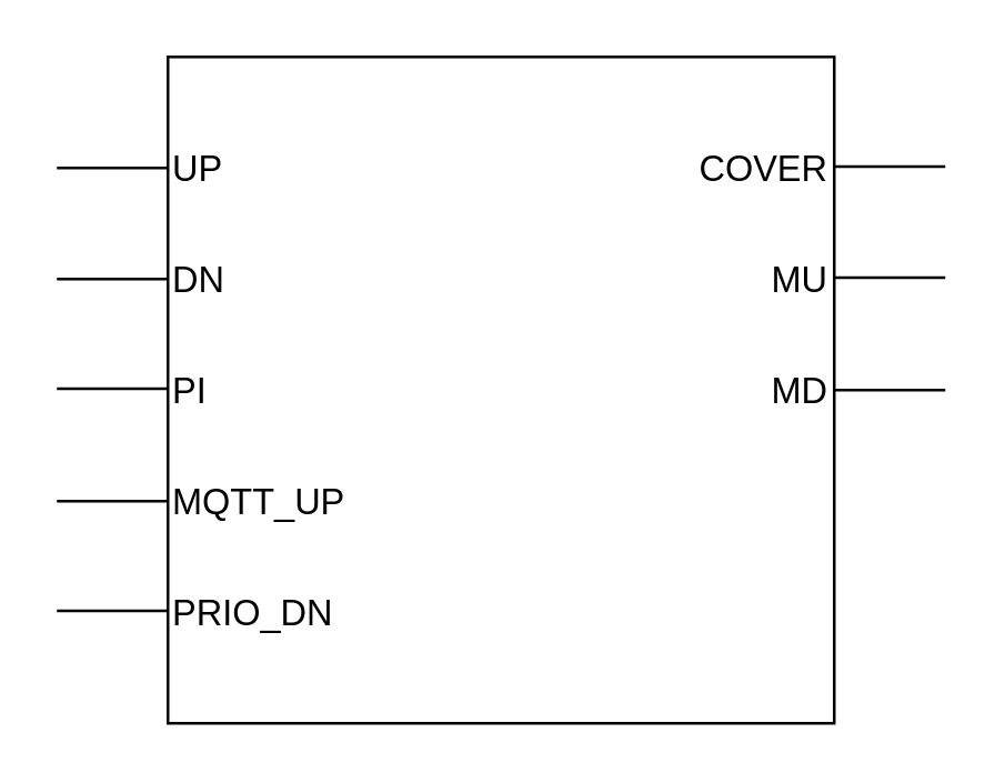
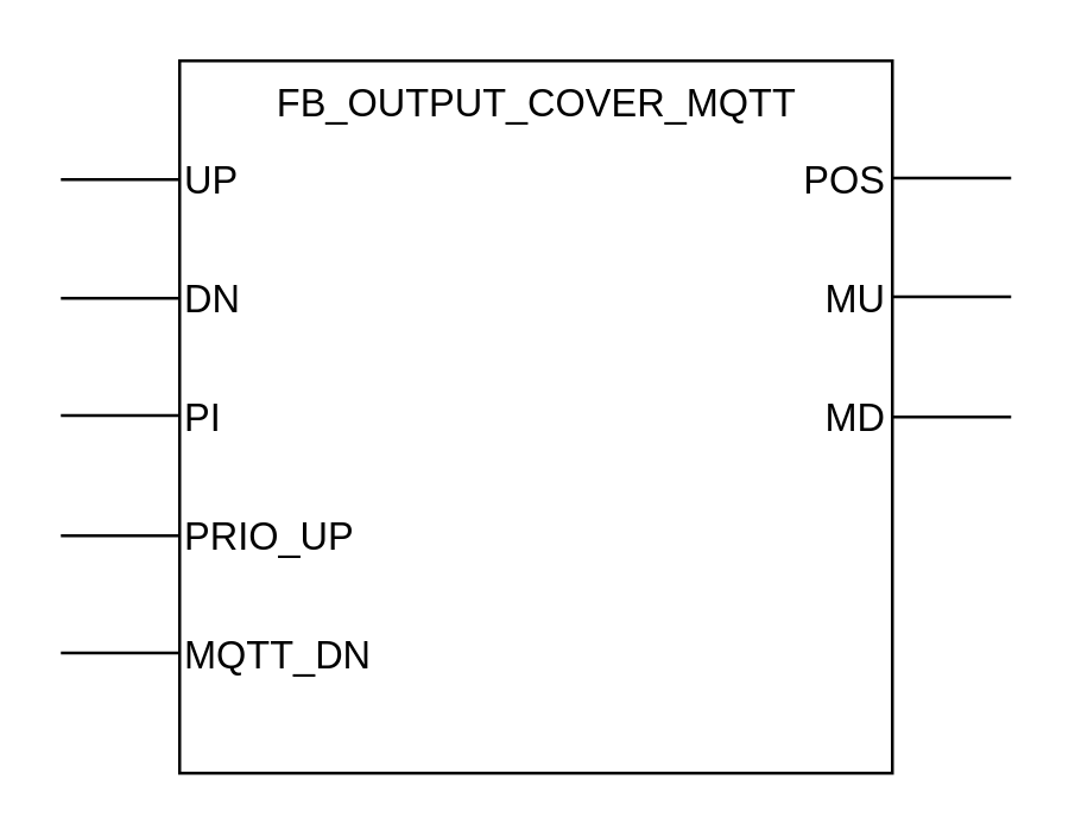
+ <mxCell id="3" value="&lt;div&gt;&lt;span&gt;FB_OUTPUT_COVER_MQTT&lt;/span&gt;&lt;/div&gt;" style="text;html=1;align=center;fontSize=13;" parent="1" vertex="1"><mxGeometry x="75" y="20" width="210" height="30" as="geometry" /></mxCell>
- <mxCell id="7" value="COVER" style="text;html=1;strokeColor=none;fillColor=none;align=right;verticalAlign=middle;whiteSpace=wrap;rounded=0;fontSize=13;" parent="1" vertex="1"><mxGeometry x="220" y="50" width="80" height="20" as="geometry" /></mxCell>
+ <mxCell id="7" value="POS" style="text;html=1;strokeColor=none;fillColor=none;align=right;verticalAlign=middle;whiteSpace=wrap;rounded=0;fontSize=13;" parent="1" vertex="1"><mxGeometry x="220" y="50" width="80" height="20" as="geometry" /></mxCell>
- <mxCell id="10" value="MQTT_UP" style="text;html=1;strokeColor=none;fillColor=none;align=left;verticalAlign=middle;whiteSpace=wrap;rounded=0;fontSize=13;" parent="1" vertex="1"><mxGeometry x="60" y="170" width="80" height="20" as="geometry" /></mxCell>
+ <mxCell id="10" value="PRIO_UP" style="text;html=1;strokeColor=none;fillColor=none;align=left;verticalAlign=middle;whiteSpace=wrap;rounded=0;fontSize=13;" parent="1" vertex="1"><mxGeometry x="60" y="170" width="80" height="20" as="geometry" /></mxCell>
- <mxCell id="11" value="PRIO_DN" style="text;html=1;strokeColor=none;fillColor=none;align=left;verticalAlign=middle;whiteSpace=wrap;rounded=0;fontSize=13;" parent="1" vertex="1"><mxGeometry x="60" y="210" width="80" height="20" as="geometry" /></mxCell>
+ <mxCell id="11" value="MQTT_DN" style="text;html=1;strokeColor=none;fillColor=none;align=left;verticalAlign=middle;whiteSpace=wrap;rounded=0;fontSize=13;" parent="1" vertex="1"><mxGeometry x="60" y="210" width="80" height="20" as="geometry" /></mxCell>
